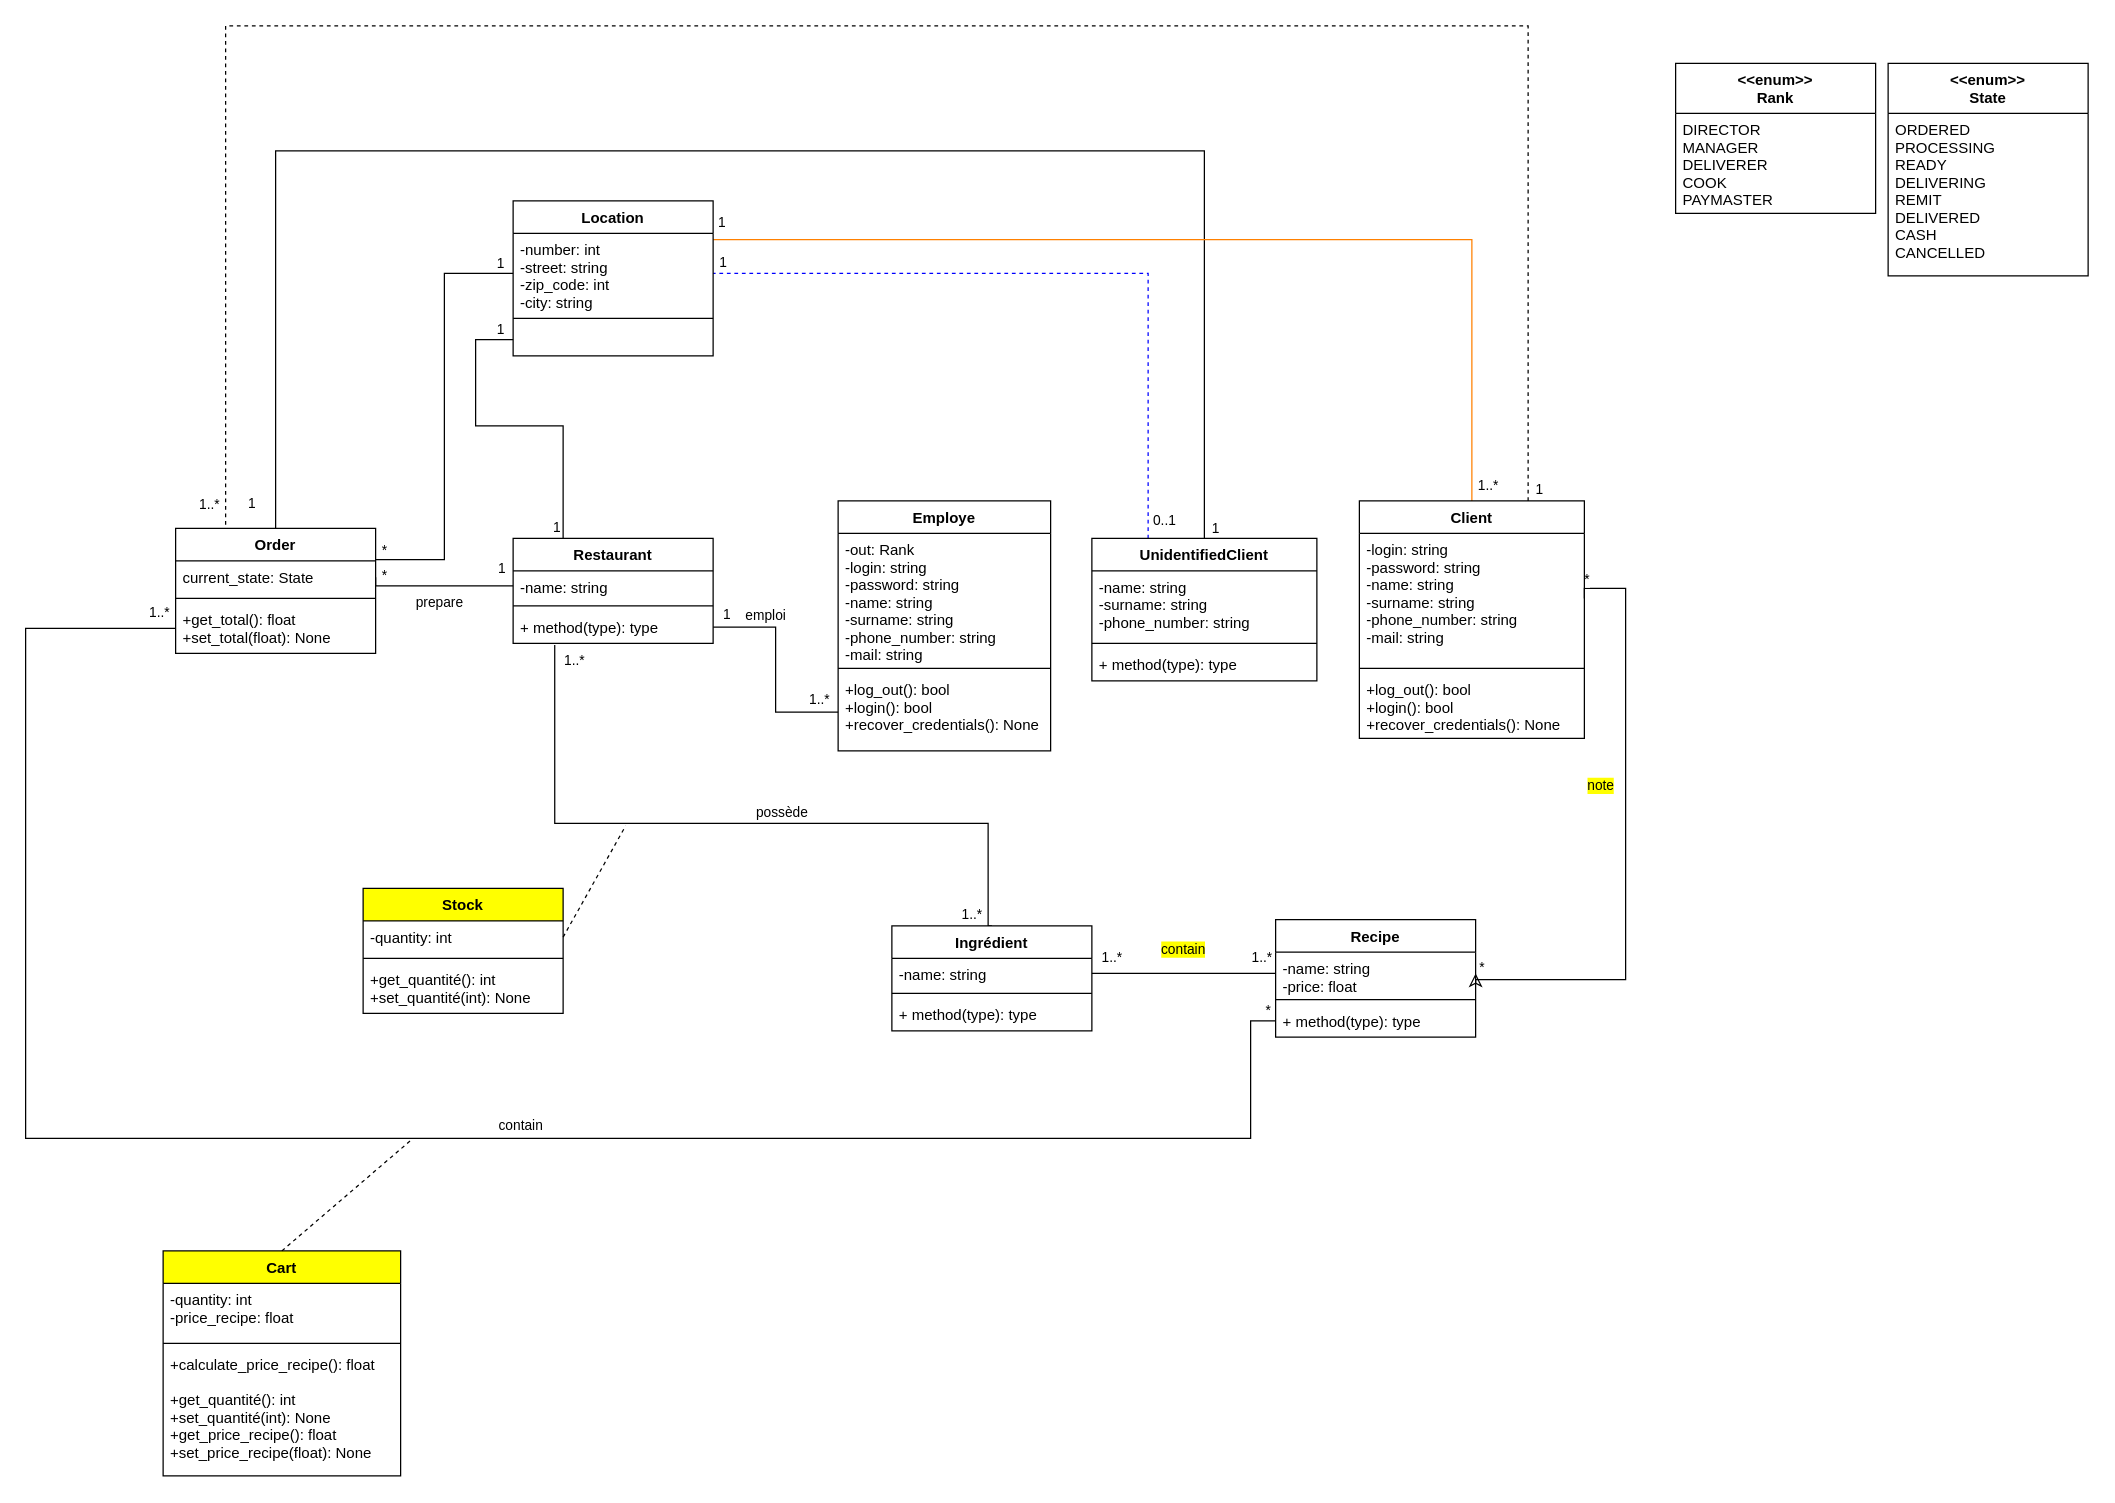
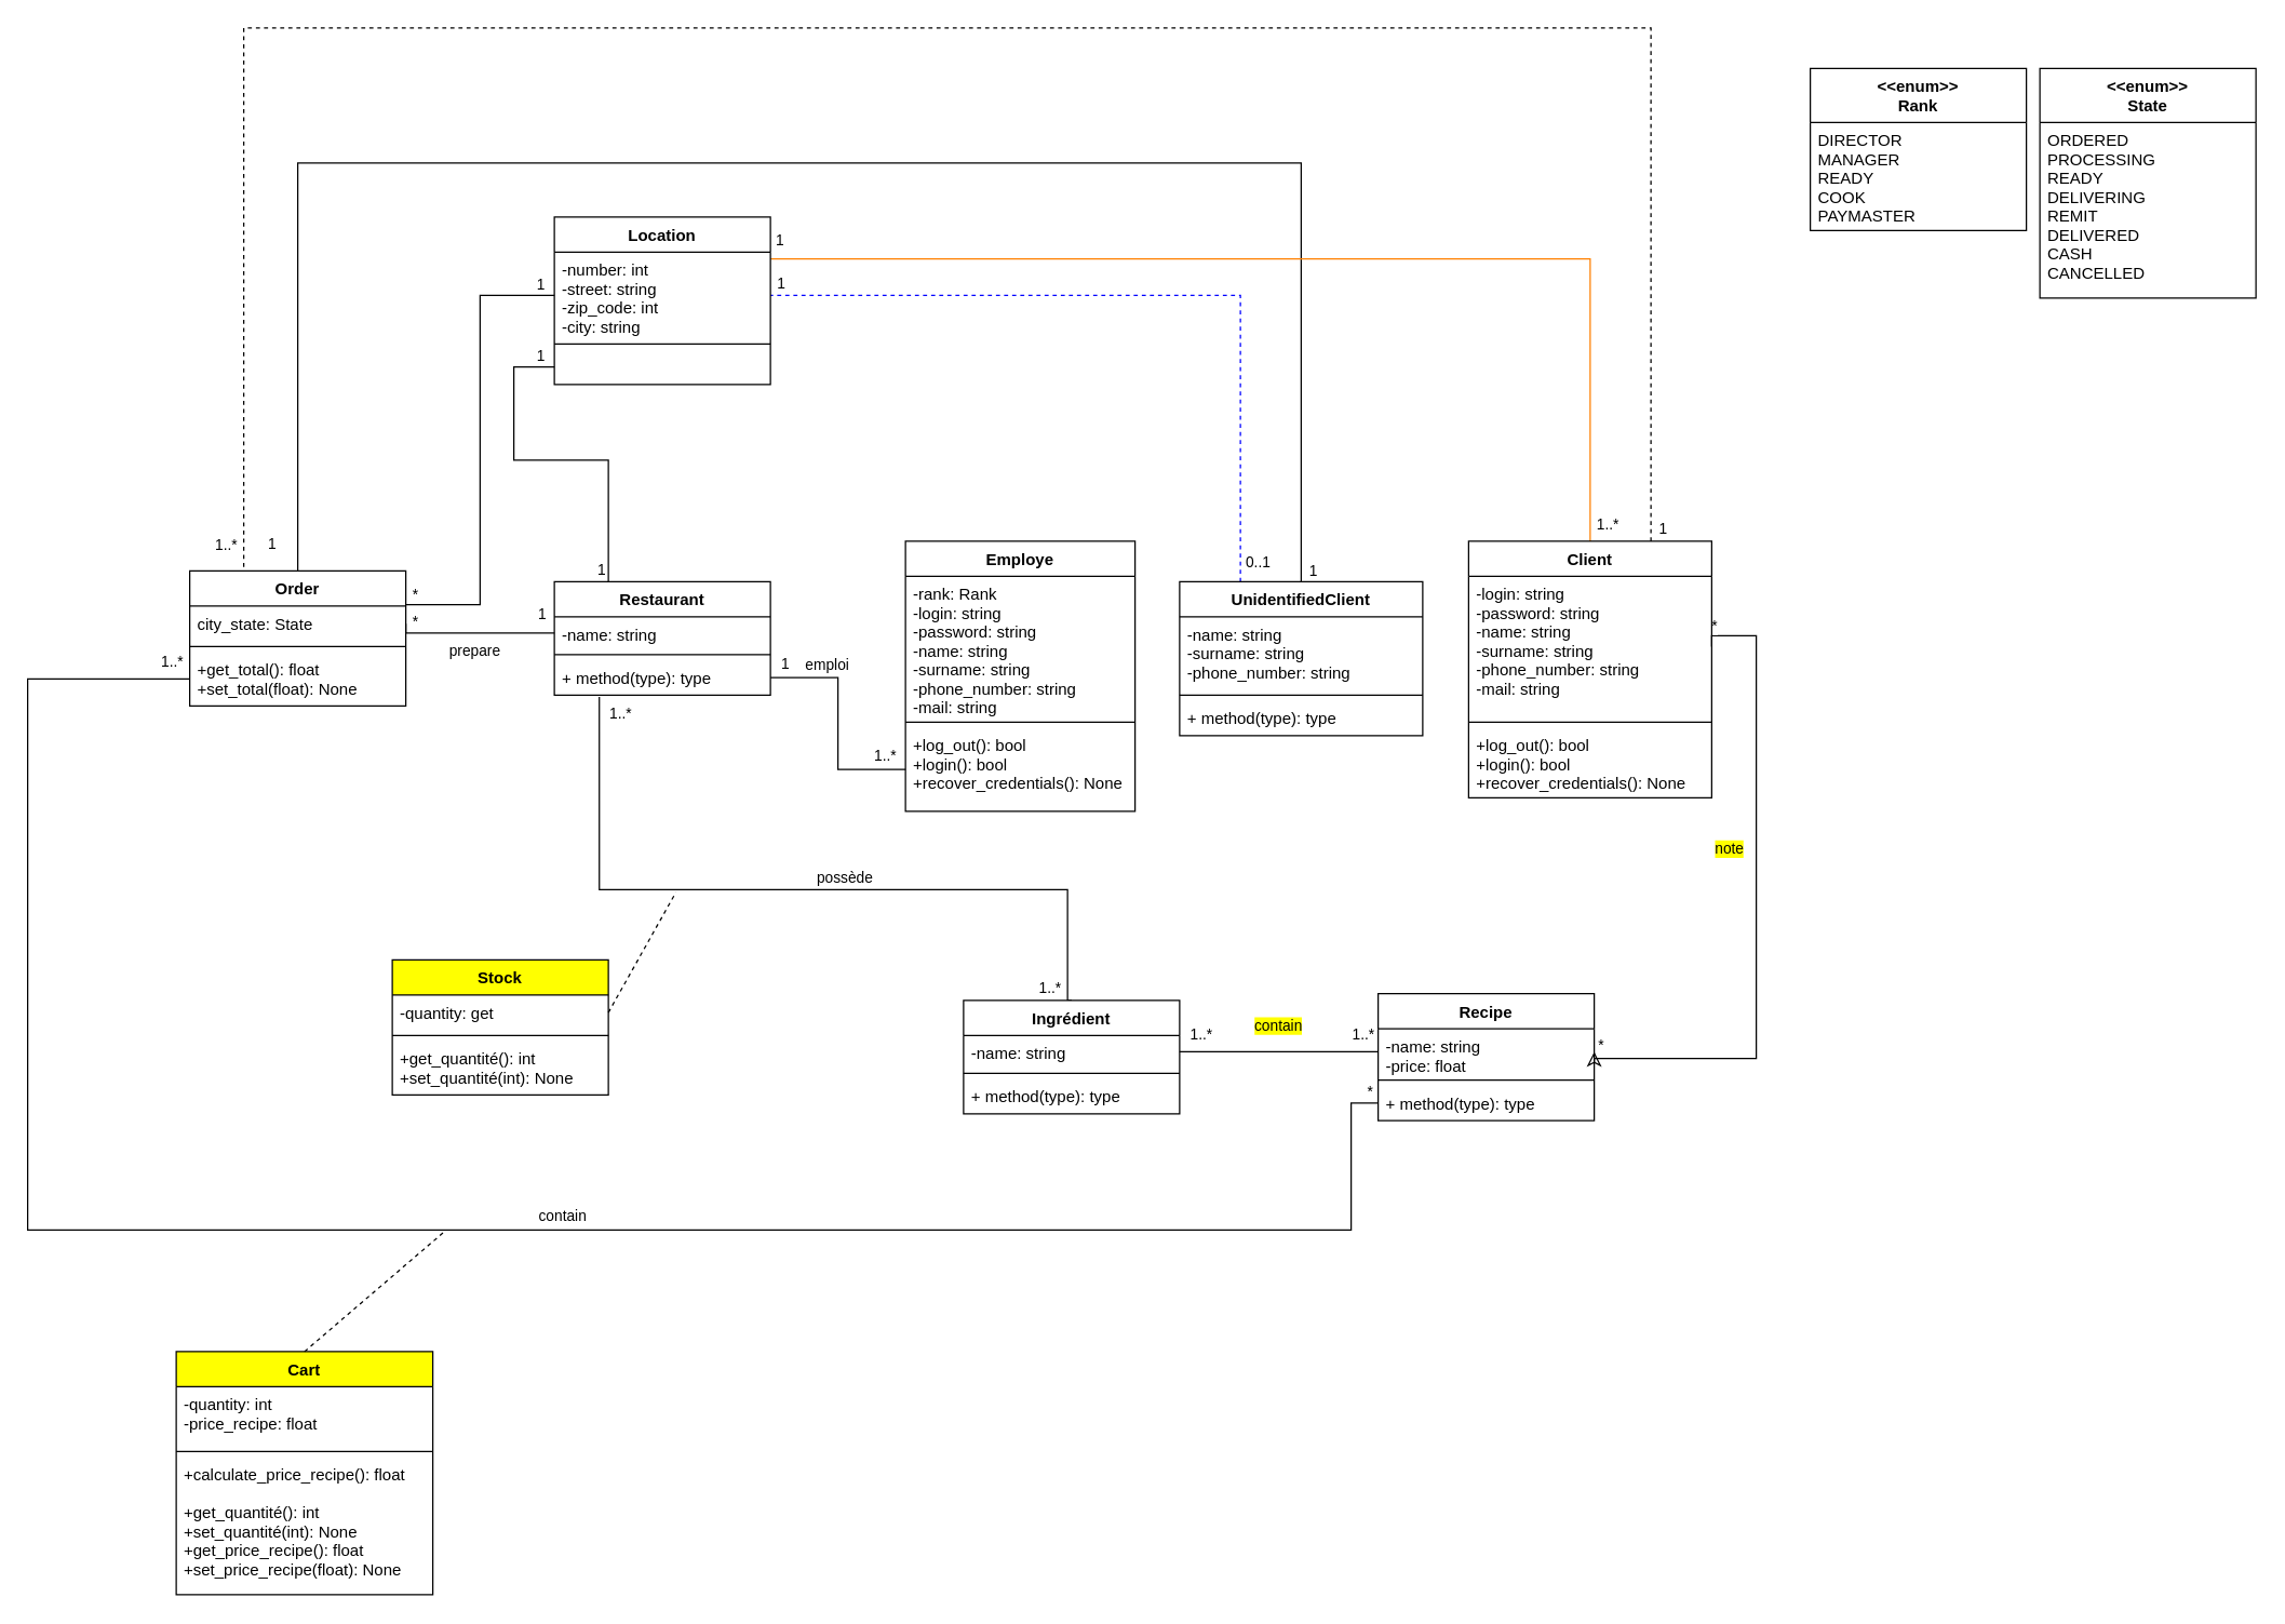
- <mxCell id="71" value="DIRECTOR&#10;MANAGER&#10;DELIVERER&#10;COOK&#10;PAYMASTER" style="text;strokeColor=none;fillColor=none;align=left;verticalAlign=top;spacingLeft=4;spacingRight=4;overflow=hidden;rotatable=0;points=[[0,0.5],[1,0.5]];portConstraint=eastwest;" parent="70" vertex="1"><mxGeometry y="40" width="160" height="80" as="geometry" /></mxCell>
+ <mxCell id="71" value="DIRECTOR&#10;MANAGER&#10;READY&#10;COOK&#10;PAYMASTER" style="text;strokeColor=none;fillColor=none;align=left;verticalAlign=top;spacingLeft=4;spacingRight=4;overflow=hidden;rotatable=0;points=[[0,0.5],[1,0.5]];portConstraint=eastwest;" parent="70" vertex="1"><mxGeometry y="40" width="160" height="80" as="geometry" /></mxCell>
- <mxCell id="67" value="-out: Rank&#10;-login: string&#10;-password: string&#10;-name: string&#10;-surname: string&#10;-phone_number: string&#10;-mail: string" style="text;strokeColor=none;fillColor=none;align=left;verticalAlign=top;spacingLeft=4;spacingRight=4;overflow=hidden;rotatable=0;points=[[0,0.5],[1,0.5]];portConstraint=eastwest;" parent="66" vertex="1"><mxGeometry y="26" width="170" height="104" as="geometry" /></mxCell>
+ <mxCell id="67" value="-rank: Rank&#10;-login: string&#10;-password: string&#10;-name: string&#10;-surname: string&#10;-phone_number: string&#10;-mail: string" style="text;strokeColor=none;fillColor=none;align=left;verticalAlign=top;spacingLeft=4;spacingRight=4;overflow=hidden;rotatable=0;points=[[0,0.5],[1,0.5]];portConstraint=eastwest;" parent="66" vertex="1"><mxGeometry y="26" width="170" height="104" as="geometry" /></mxCell>
- <mxCell id="63" value="current_state: State" style="text;strokeColor=none;fillColor=none;align=left;verticalAlign=top;spacingLeft=4;spacingRight=4;overflow=hidden;rotatable=0;points=[[0,0.5],[1,0.5]];portConstraint=eastwest;" parent="62" vertex="1"><mxGeometry y="26" width="160" height="26" as="geometry" /></mxCell>
+ <mxCell id="63" value="city_state: State" style="text;strokeColor=none;fillColor=none;align=left;verticalAlign=top;spacingLeft=4;spacingRight=4;overflow=hidden;rotatable=0;points=[[0,0.5],[1,0.5]];portConstraint=eastwest;" parent="62" vertex="1"><mxGeometry y="26" width="160" height="26" as="geometry" /></mxCell>
- <mxCell id="75" value="-quantity: int" style="text;strokeColor=none;fillColor=none;align=left;verticalAlign=top;spacingLeft=4;spacingRight=4;overflow=hidden;rotatable=0;points=[[0,0.5],[1,0.5]];portConstraint=eastwest;" parent="74" vertex="1"><mxGeometry y="26" width="160" height="26" as="geometry" /></mxCell>
+ <mxCell id="75" value="-quantity: get" style="text;strokeColor=none;fillColor=none;align=left;verticalAlign=top;spacingLeft=4;spacingRight=4;overflow=hidden;rotatable=0;points=[[0,0.5],[1,0.5]];portConstraint=eastwest;" parent="74" vertex="1"><mxGeometry y="26" width="160" height="26" as="geometry" /></mxCell>
